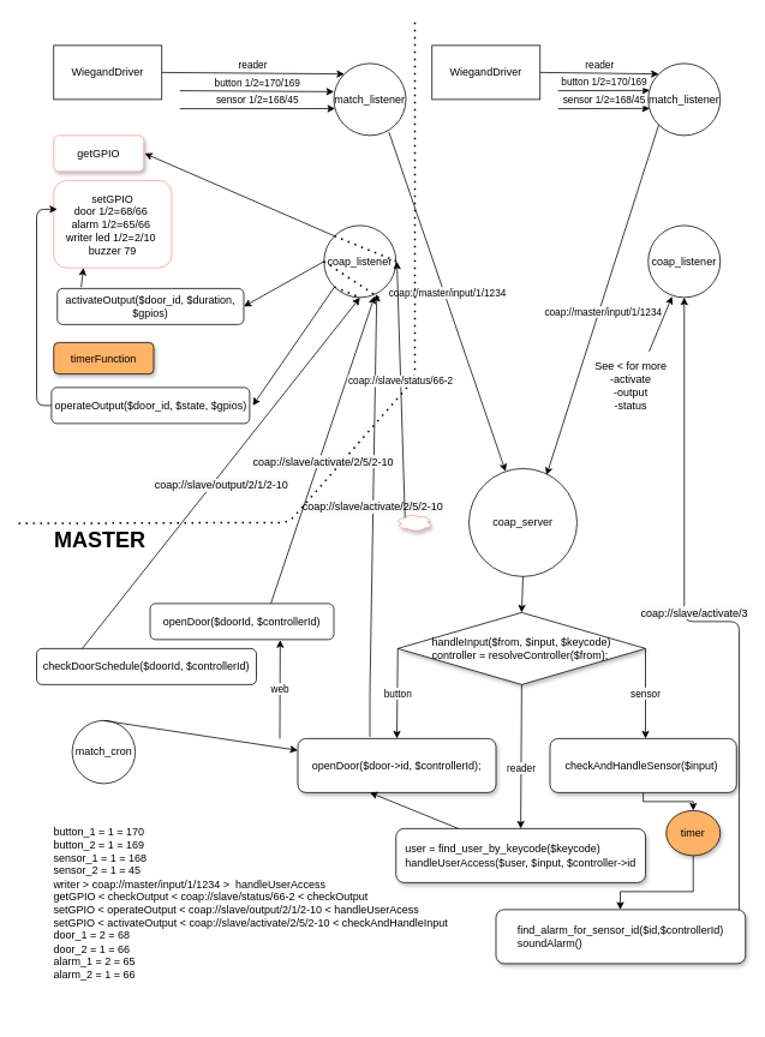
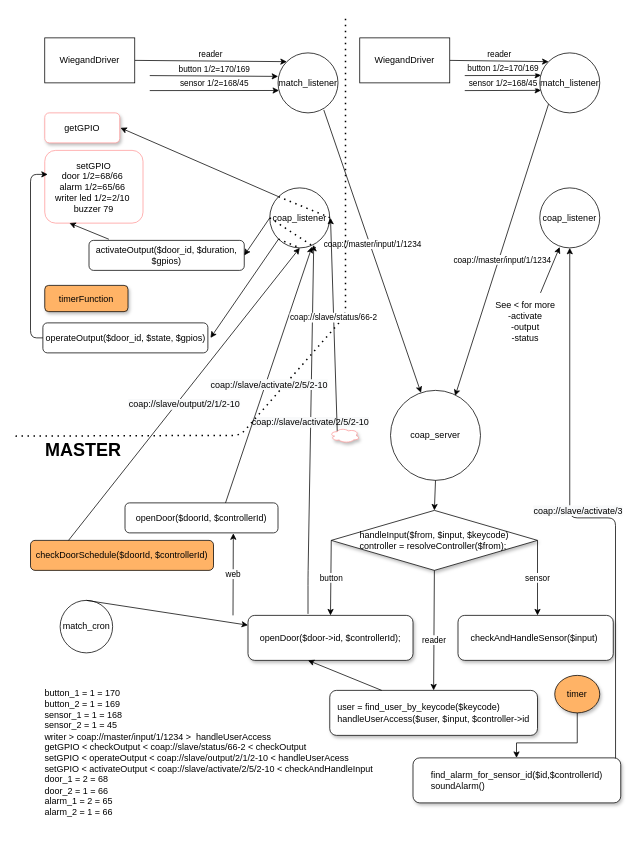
- <mxCell id="3" value="activateOutput($door_id, $duration, $gpios)" style="rounded=1;whiteSpace=wrap;html=1;fontSize=12;glass=0;strokeWidth=1;shadow=0;" parent="1" vertex="1"><mxGeometry x="63" y="320" width="207" height="40" as="geometry" /></mxCell>
+ <mxCell id="3" value="activateOutput($door_id, $duration, $gpios)" style="rounded=1;whiteSpace=wrap;html=1;fontSize=12;glass=0;strokeWidth=1;shadow=0;" parent="1" vertex="1"><mxGeometry x="118" y="320" width="207" height="40" as="geometry" /></mxCell>
- <mxCell id="41" value="&lt;span style=&quot;font-family: &amp;#34;helvetica&amp;#34; ; text-align: left&quot;&gt;checkDoorSchedule($doorId&lt;/span&gt;&lt;span style=&quot;text-align: left ; font-family: &amp;#34;helvetica&amp;#34;&quot;&gt;, $&lt;/span&gt;&lt;span style=&quot;font-family: &amp;#34;helvetica&amp;#34;&quot;&gt;controllerId&lt;/span&gt;&lt;span style=&quot;font-family: &amp;#34;helvetica&amp;#34; ; text-align: left&quot;&gt;)&lt;/span&gt;" style="rounded=1;whiteSpace=wrap;html=1;fontSize=12;glass=0;strokeWidth=1;shadow=0;" parent="1" vertex="1"><mxGeometry x="40" y="720" width="244" height="40" as="geometry" /></mxCell>
+ <mxCell id="41" value="&lt;span style=&quot;font-family: &amp;#34;helvetica&amp;#34; ; text-align: left&quot;&gt;checkDoorSchedule($doorId&lt;/span&gt;&lt;span style=&quot;text-align: left ; font-family: &amp;#34;helvetica&amp;#34;&quot;&gt;, $&lt;/span&gt;&lt;span style=&quot;font-family: &amp;#34;helvetica&amp;#34;&quot;&gt;controllerId&lt;/span&gt;&lt;span style=&quot;font-family: &amp;#34;helvetica&amp;#34; ; text-align: left&quot;&gt;)&lt;/span&gt;" style="rounded=1;whiteSpace=wrap;html=1;fontSize=12;glass=0;strokeWidth=1;shadow=0;fillColor=#ffb366;" parent="1" vertex="1"><mxGeometry x="40" y="720" width="244" height="40" as="geometry" /></mxCell>
- <mxCell id="54" value="" style="edgeStyle=orthogonalEdgeStyle;rounded=0;orthogonalLoop=1;jettySize=auto;html=1;align=center;verticalAlign=top;" parent="1" source="55" target="57" edge="1"><mxGeometry relative="1" as="geometry"><Array as="points"><mxPoint x="714" y="890" /><mxPoint x="769" y="890" /></Array></mxGeometry></mxCell>
